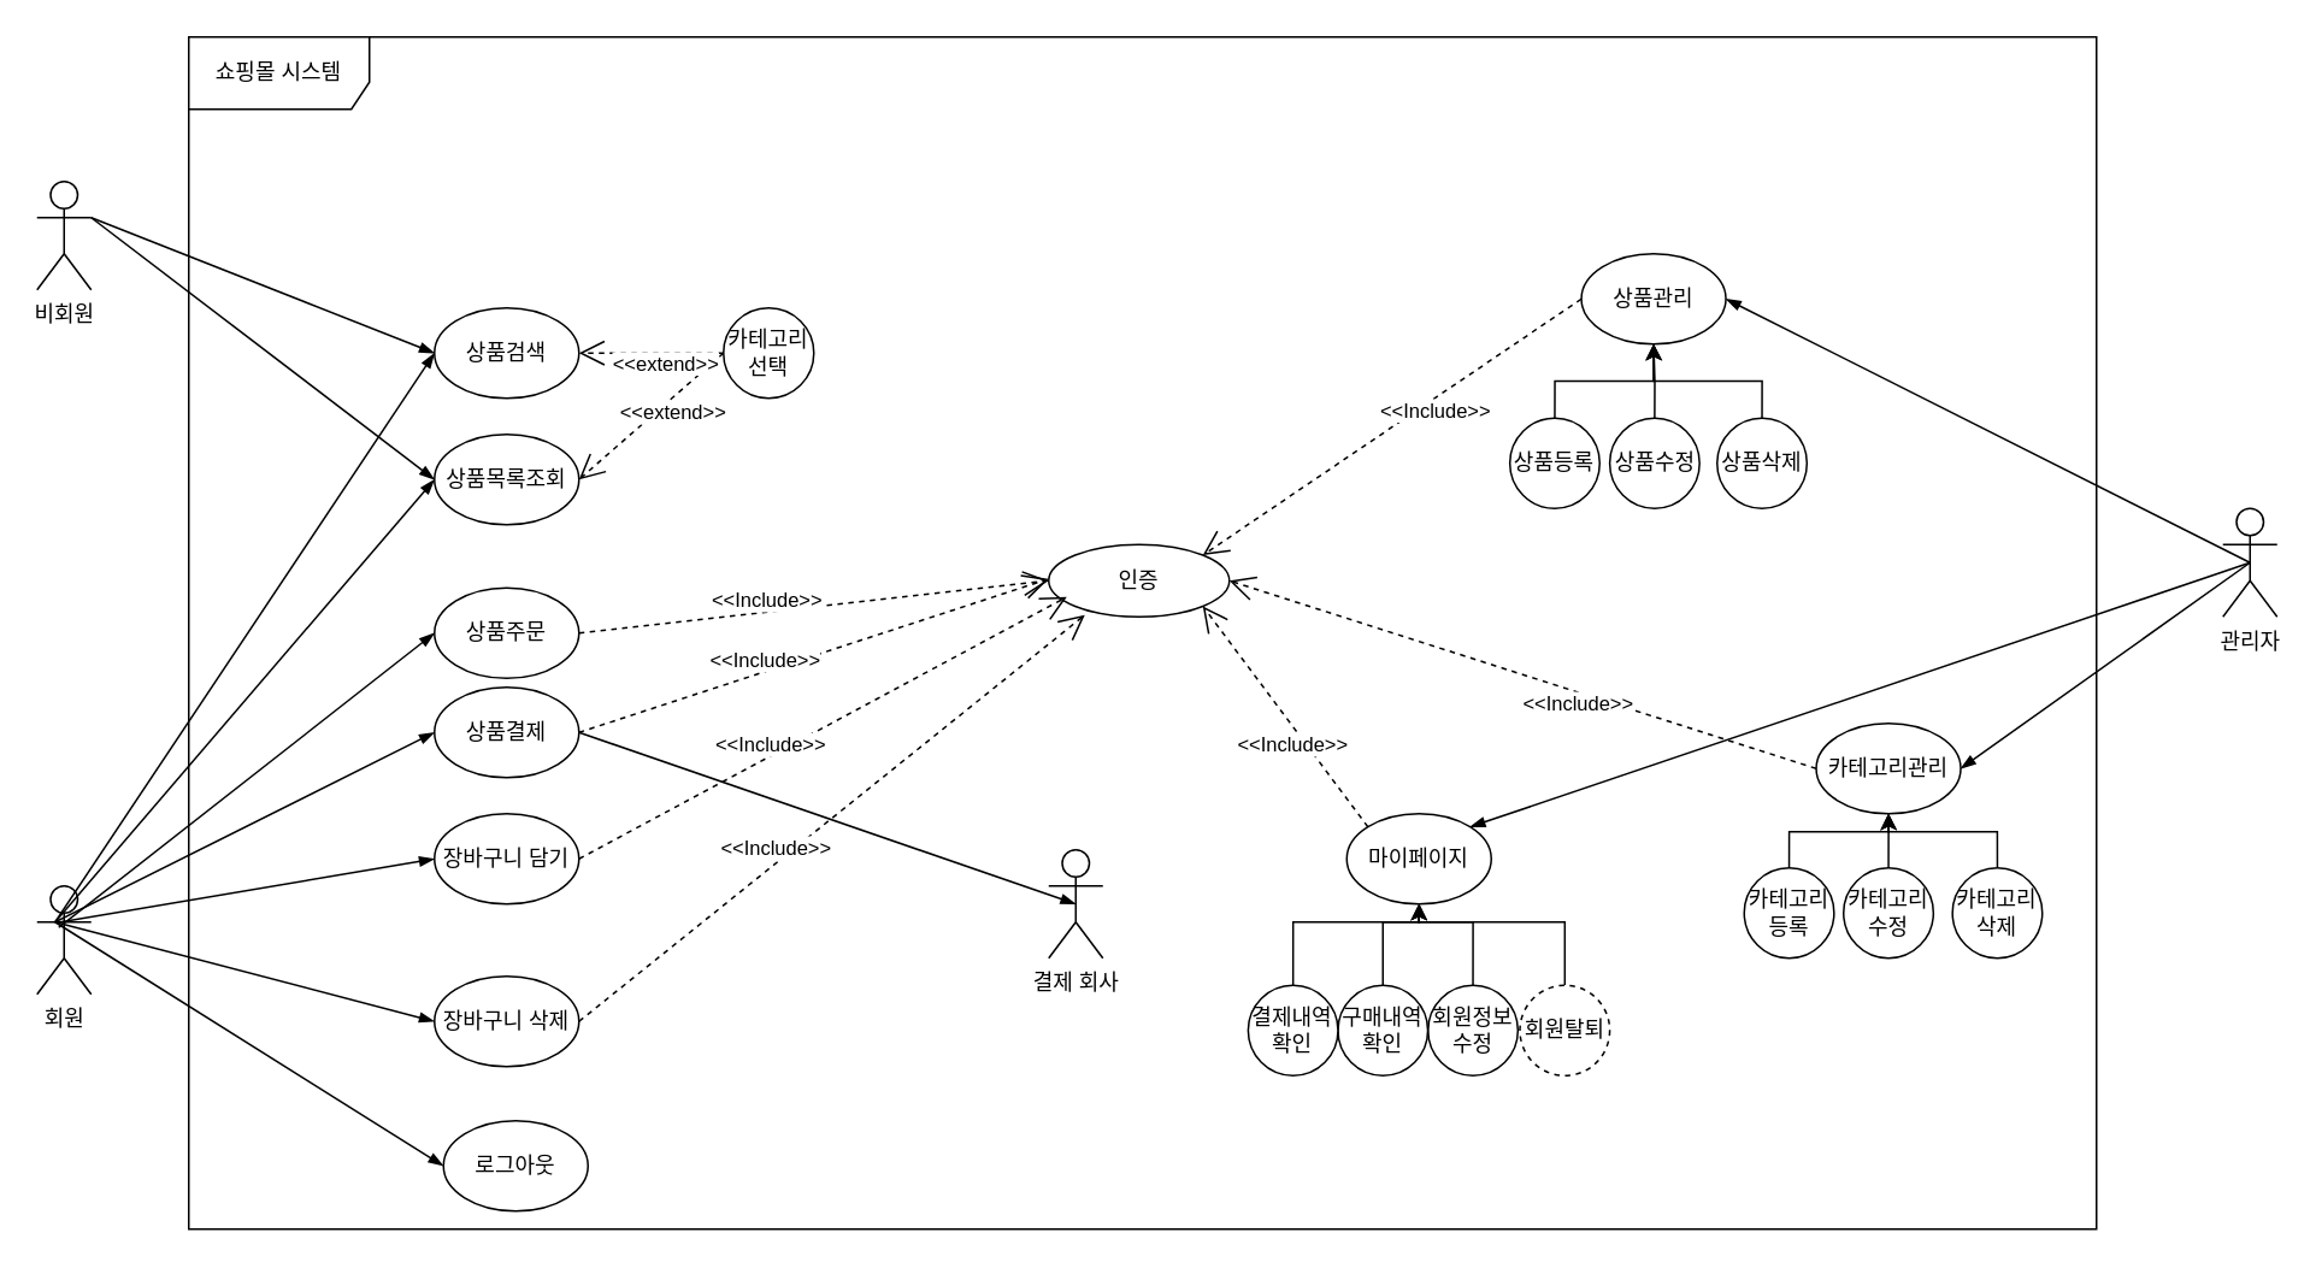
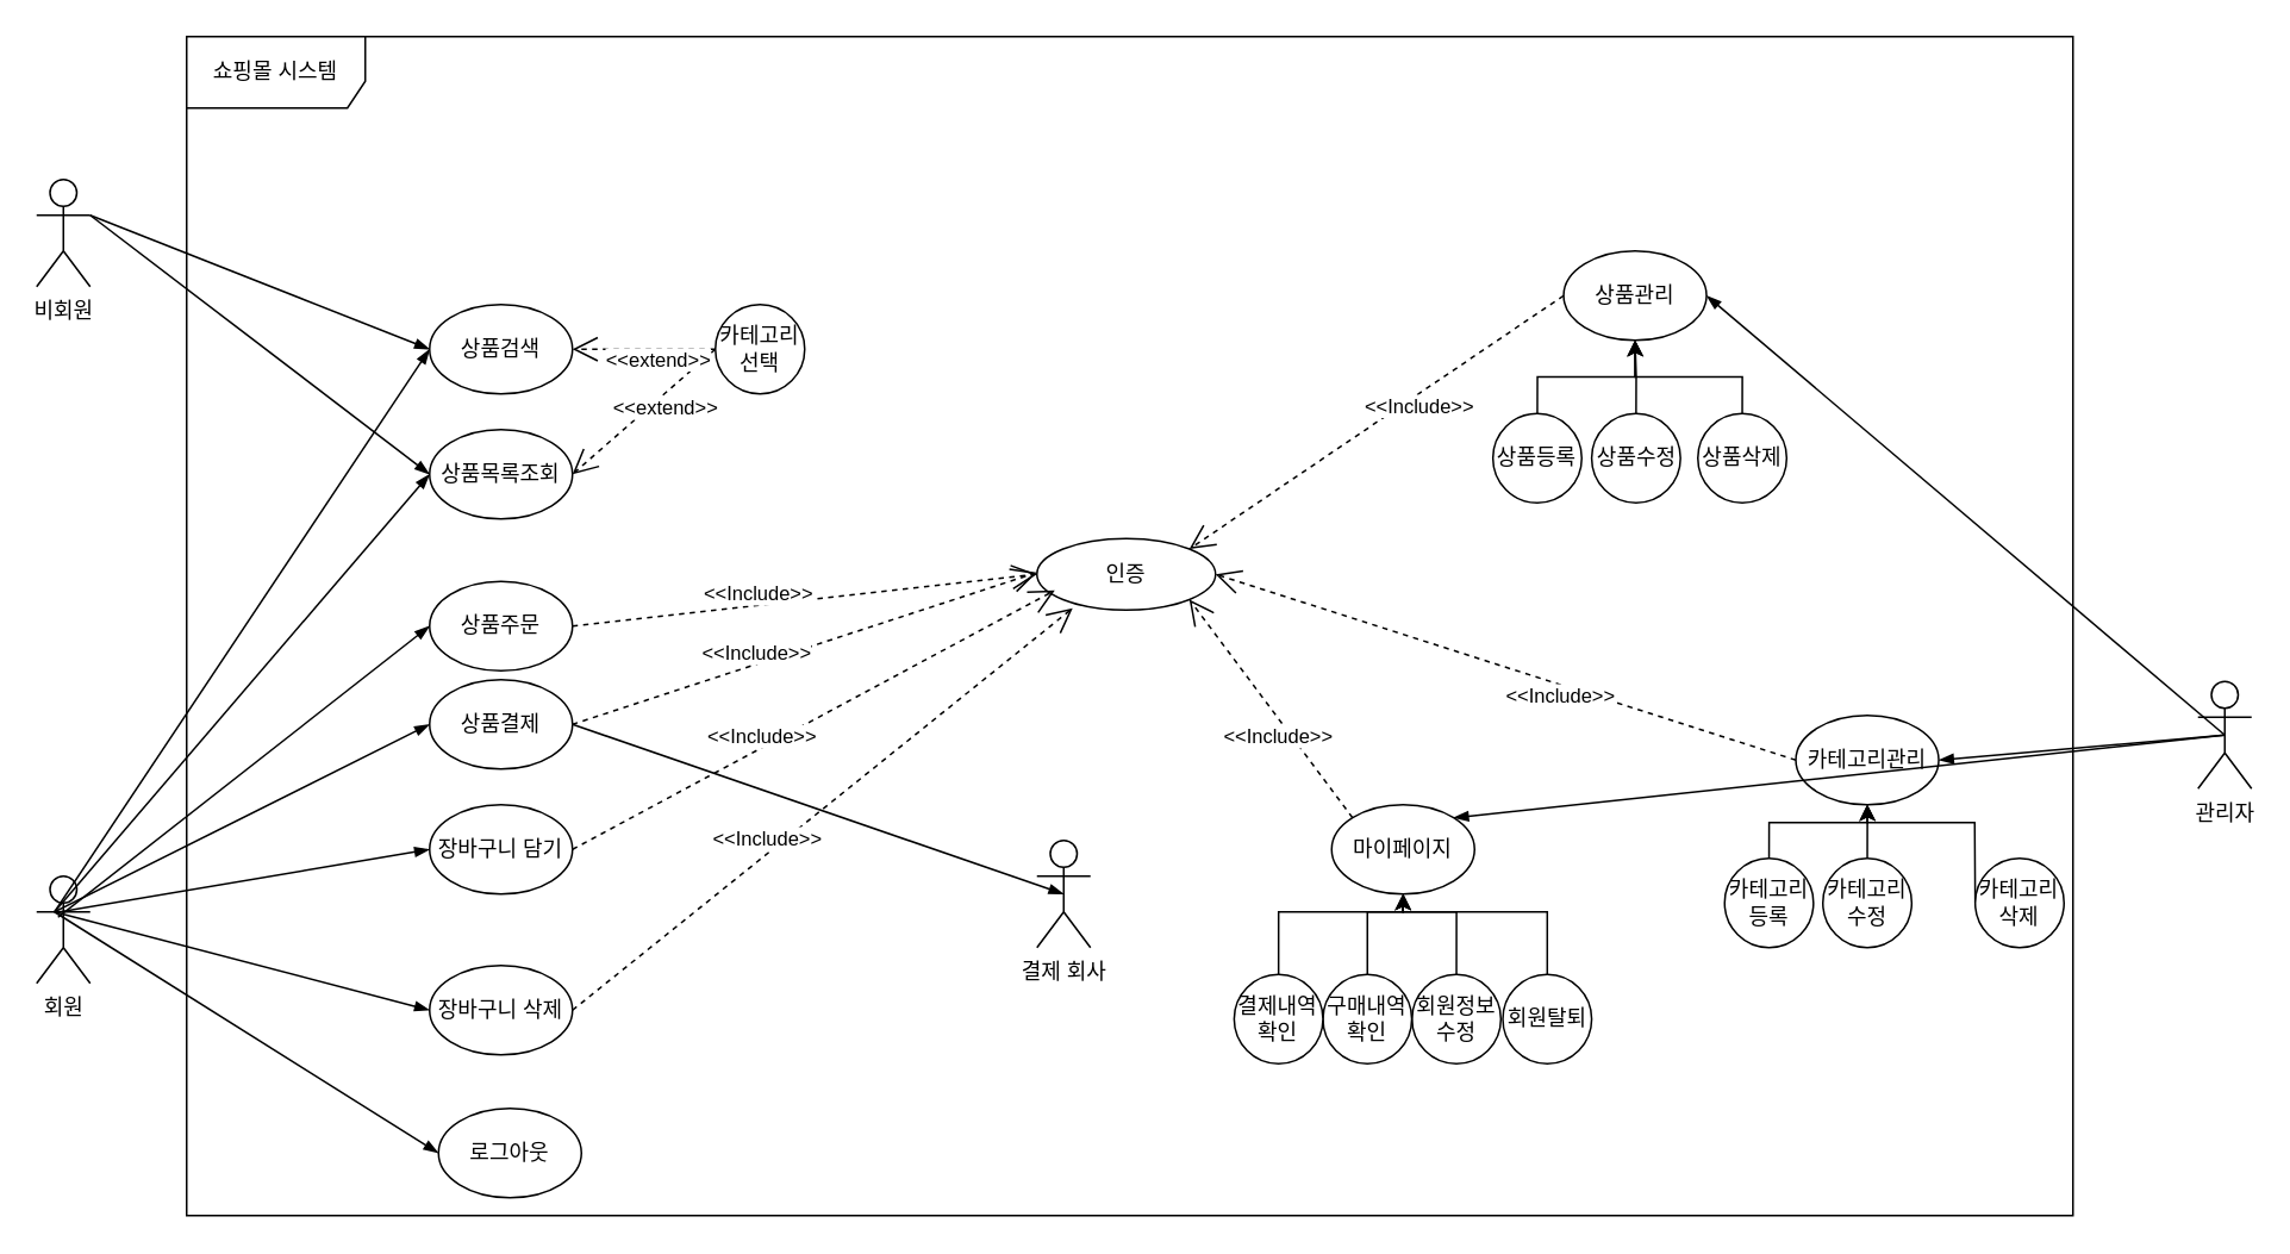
- <mxCell id="5" value="관리자" style="shape=umlActor;verticalLabelPosition=bottom;verticalAlign=top;html=1;" vertex="1" parent="1"><mxGeometry x="1230" y="281" width="30" height="60" as="geometry" /></mxCell>
+ <mxCell id="5" value="관리자" style="shape=umlActor;verticalLabelPosition=bottom;verticalAlign=top;html=1;" vertex="1" parent="1"><mxGeometry x="1230" y="381" width="30" height="60" as="geometry" /></mxCell>
- <mxCell id="51" value="카테고리 삭제" style="ellipse;whiteSpace=wrap;html=1;" vertex="1" parent="1"><mxGeometry x="1080.28" y="480" width="49.72" height="50" as="geometry" /></mxCell>
+ <mxCell id="51" value="카테고리 삭제" style="ellipse;whiteSpace=wrap;html=1;" vertex="1" parent="1"><mxGeometry x="1105.28" y="480" width="49.72" height="50" as="geometry" /></mxCell>
- <mxCell id="33" value="회원탈퇴" style="ellipse;whiteSpace=wrap;html=1;dashed=1;" vertex="1" parent="1"><mxGeometry x="840.84" y="545" width="49.72" height="50" as="geometry" /></mxCell>
+ <mxCell id="33" value="회원탈퇴" style="ellipse;whiteSpace=wrap;html=1;" vertex="1" parent="1"><mxGeometry x="840.84" y="545" width="49.72" height="50" as="geometry" /></mxCell>
